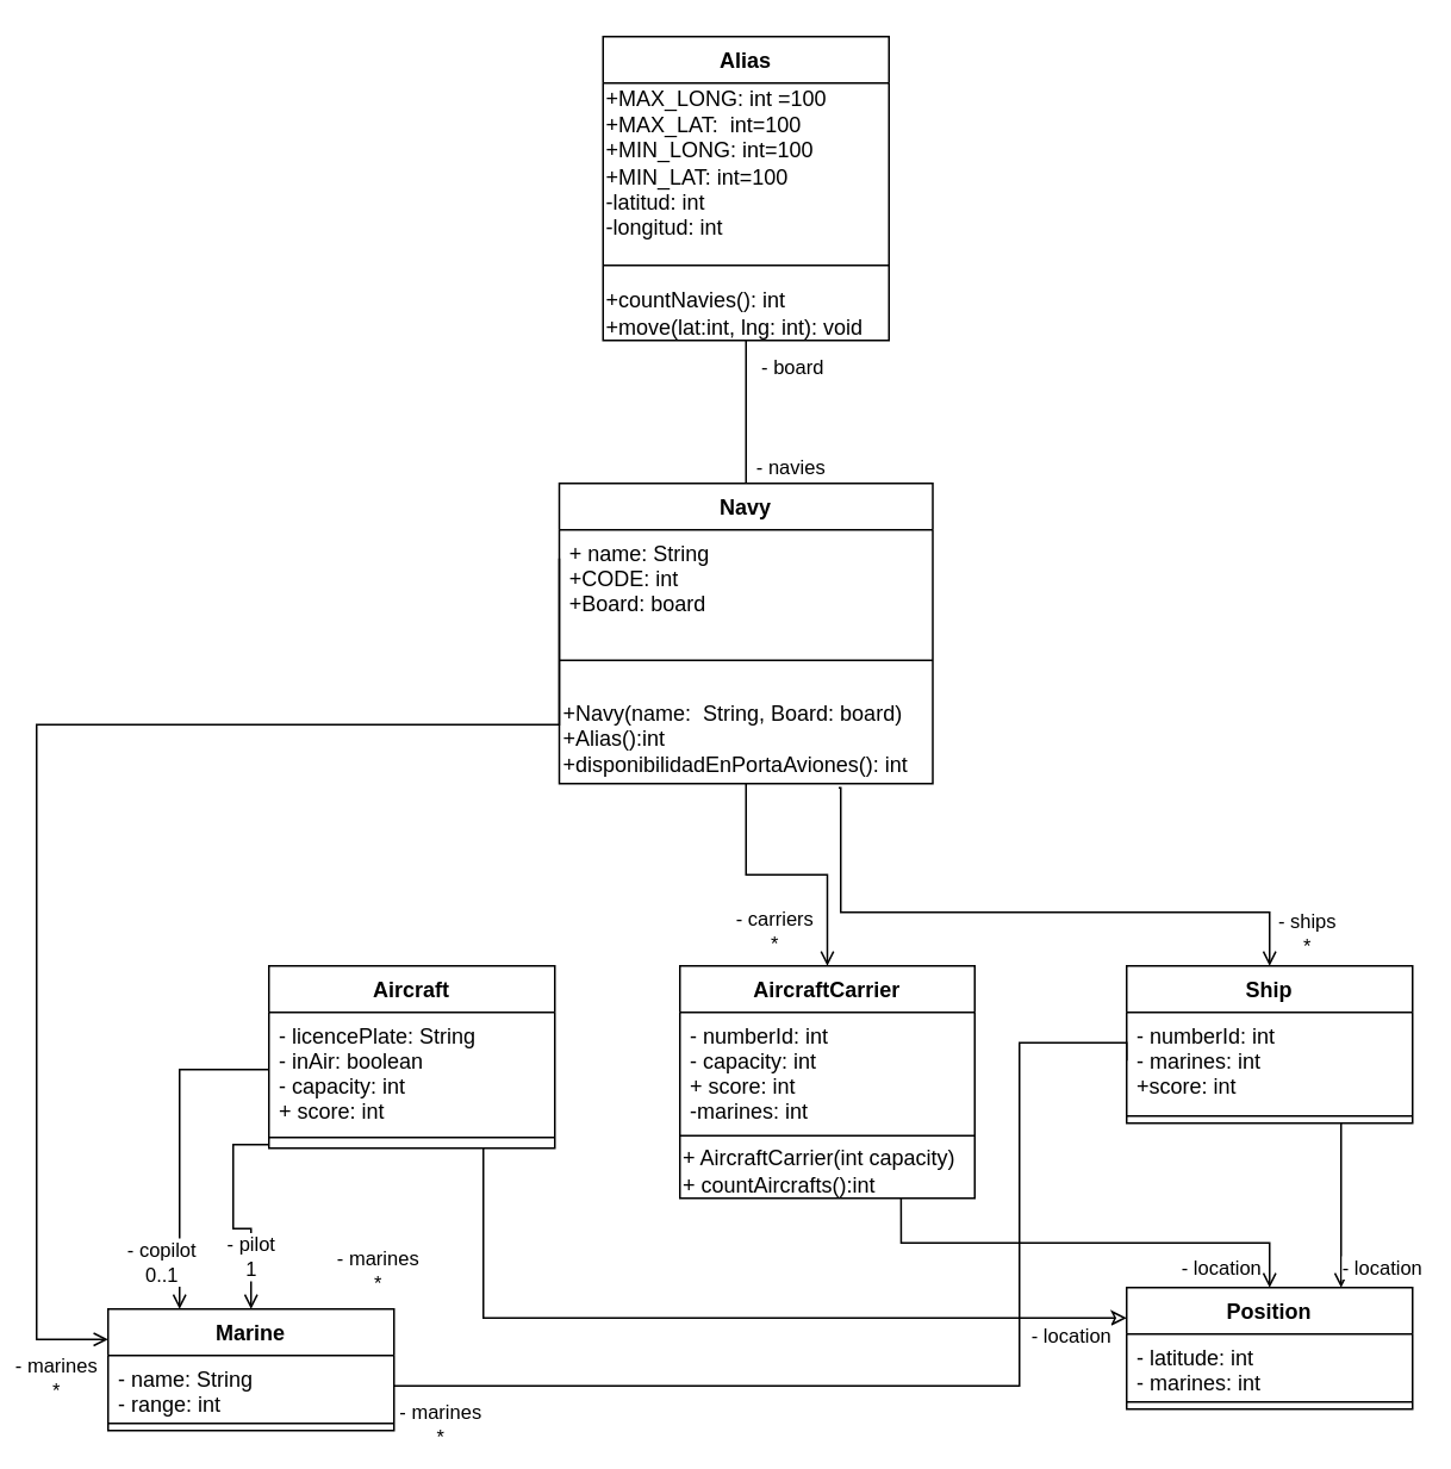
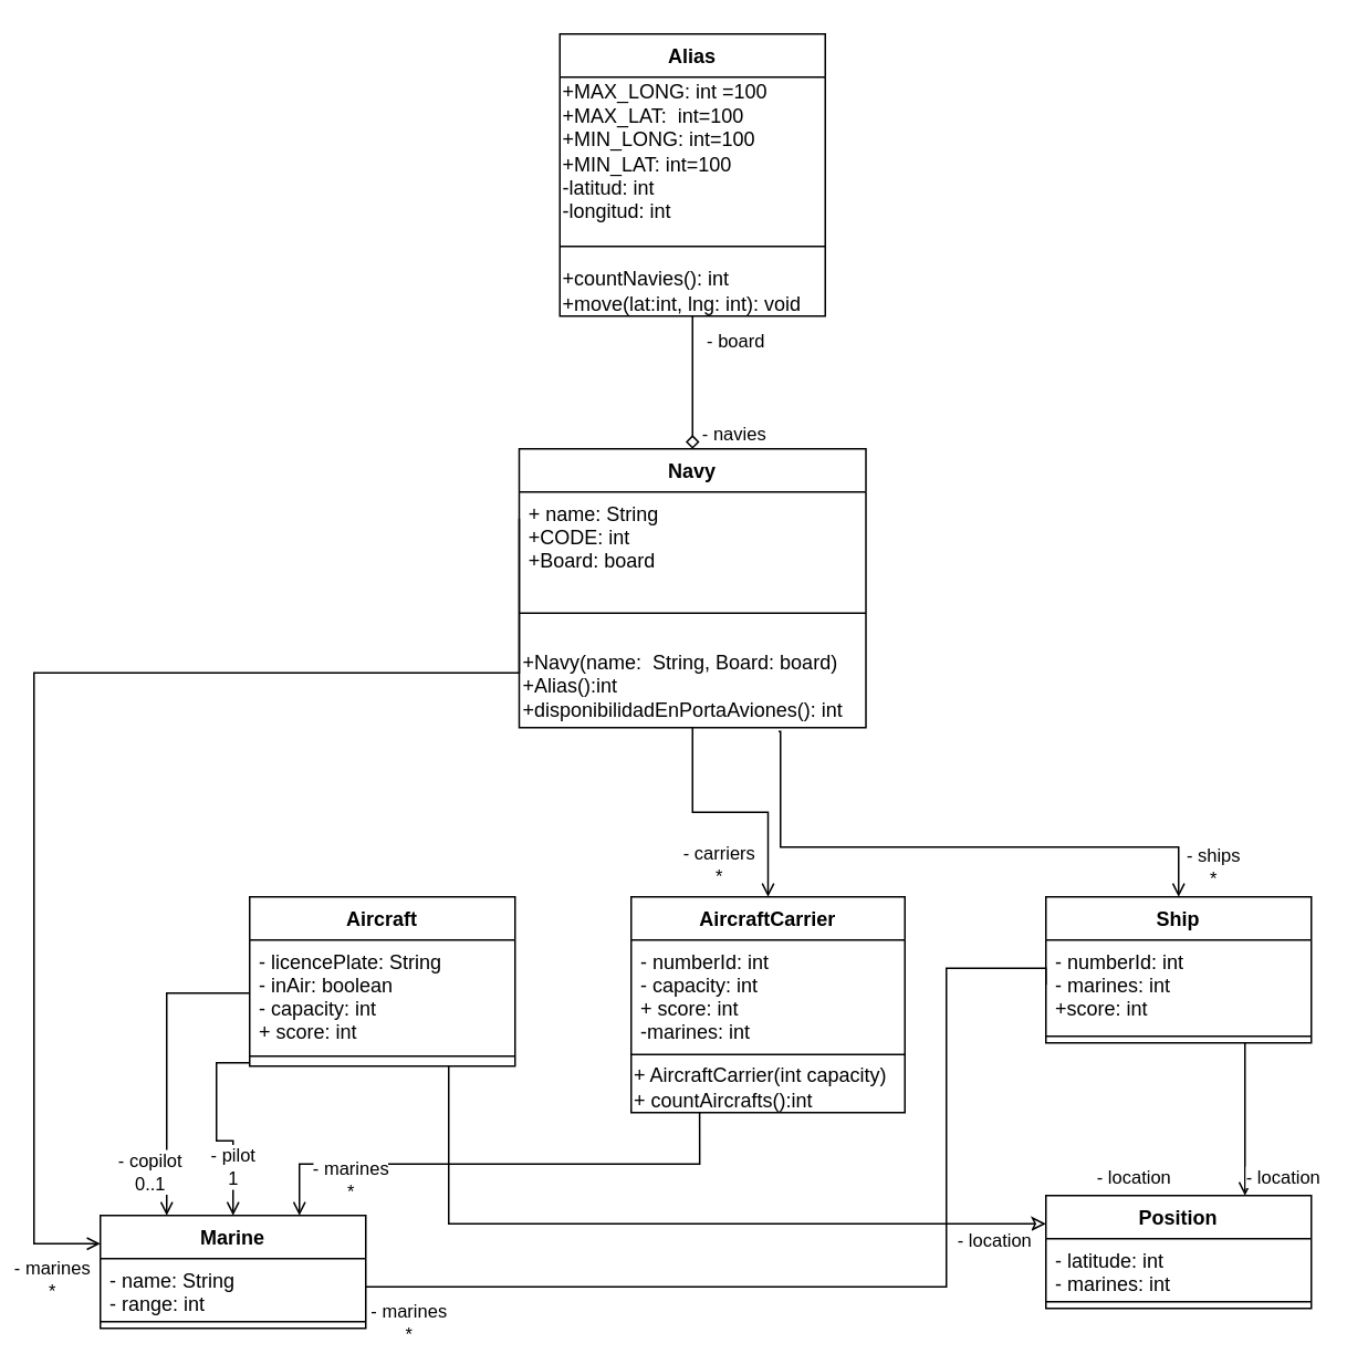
- <mxCell id="2" value="- navies" style="edgeStyle=orthogonalEdgeStyle;rounded=0;orthogonalLoop=1;jettySize=auto;html=1;exitX=0.5;exitY=1;exitDx=0;exitDy=0;entryX=0.5;entryY=0;entryDx=0;entryDy=0;endArrow=none;endFill=0;" edge="1" parent="1" source="4" target="14"><mxGeometry x="0.767" y="25" relative="1" as="geometry"><mxPoint as="offset" /></mxGeometry></mxCell>
+ <mxCell id="2" value="- navies" style="edgeStyle=orthogonalEdgeStyle;rounded=0;orthogonalLoop=1;jettySize=auto;html=1;exitX=0.5;exitY=1;exitDx=0;exitDy=0;entryX=0.5;entryY=0;entryDx=0;entryDy=0;endArrow=diamond;endFill=0;" edge="1" parent="1" source="4" target="14"><mxGeometry x="0.767" y="25" relative="1" as="geometry"><mxPoint as="offset" /></mxGeometry></mxCell>
- <mxCell id="24" style="edgeStyle=orthogonalEdgeStyle;rounded=0;orthogonalLoop=1;jettySize=auto;html=1;exitX=0.75;exitY=1;exitDx=0;exitDy=0;endArrow=open;endFill=0;" edge="1" parent="1" source="26" target="37"><mxGeometry relative="1" as="geometry" /></mxCell>
+ <mxCell id="25" style="edgeStyle=orthogonalEdgeStyle;rounded=0;orthogonalLoop=1;jettySize=auto;html=1;exitX=0.25;exitY=1;exitDx=0;exitDy=0;entryX=0.75;entryY=0;entryDx=0;entryDy=0;endArrow=open;endFill=0;" edge="1" parent="1" source="26" target="34"><mxGeometry relative="1" as="geometry" /></mxCell>
